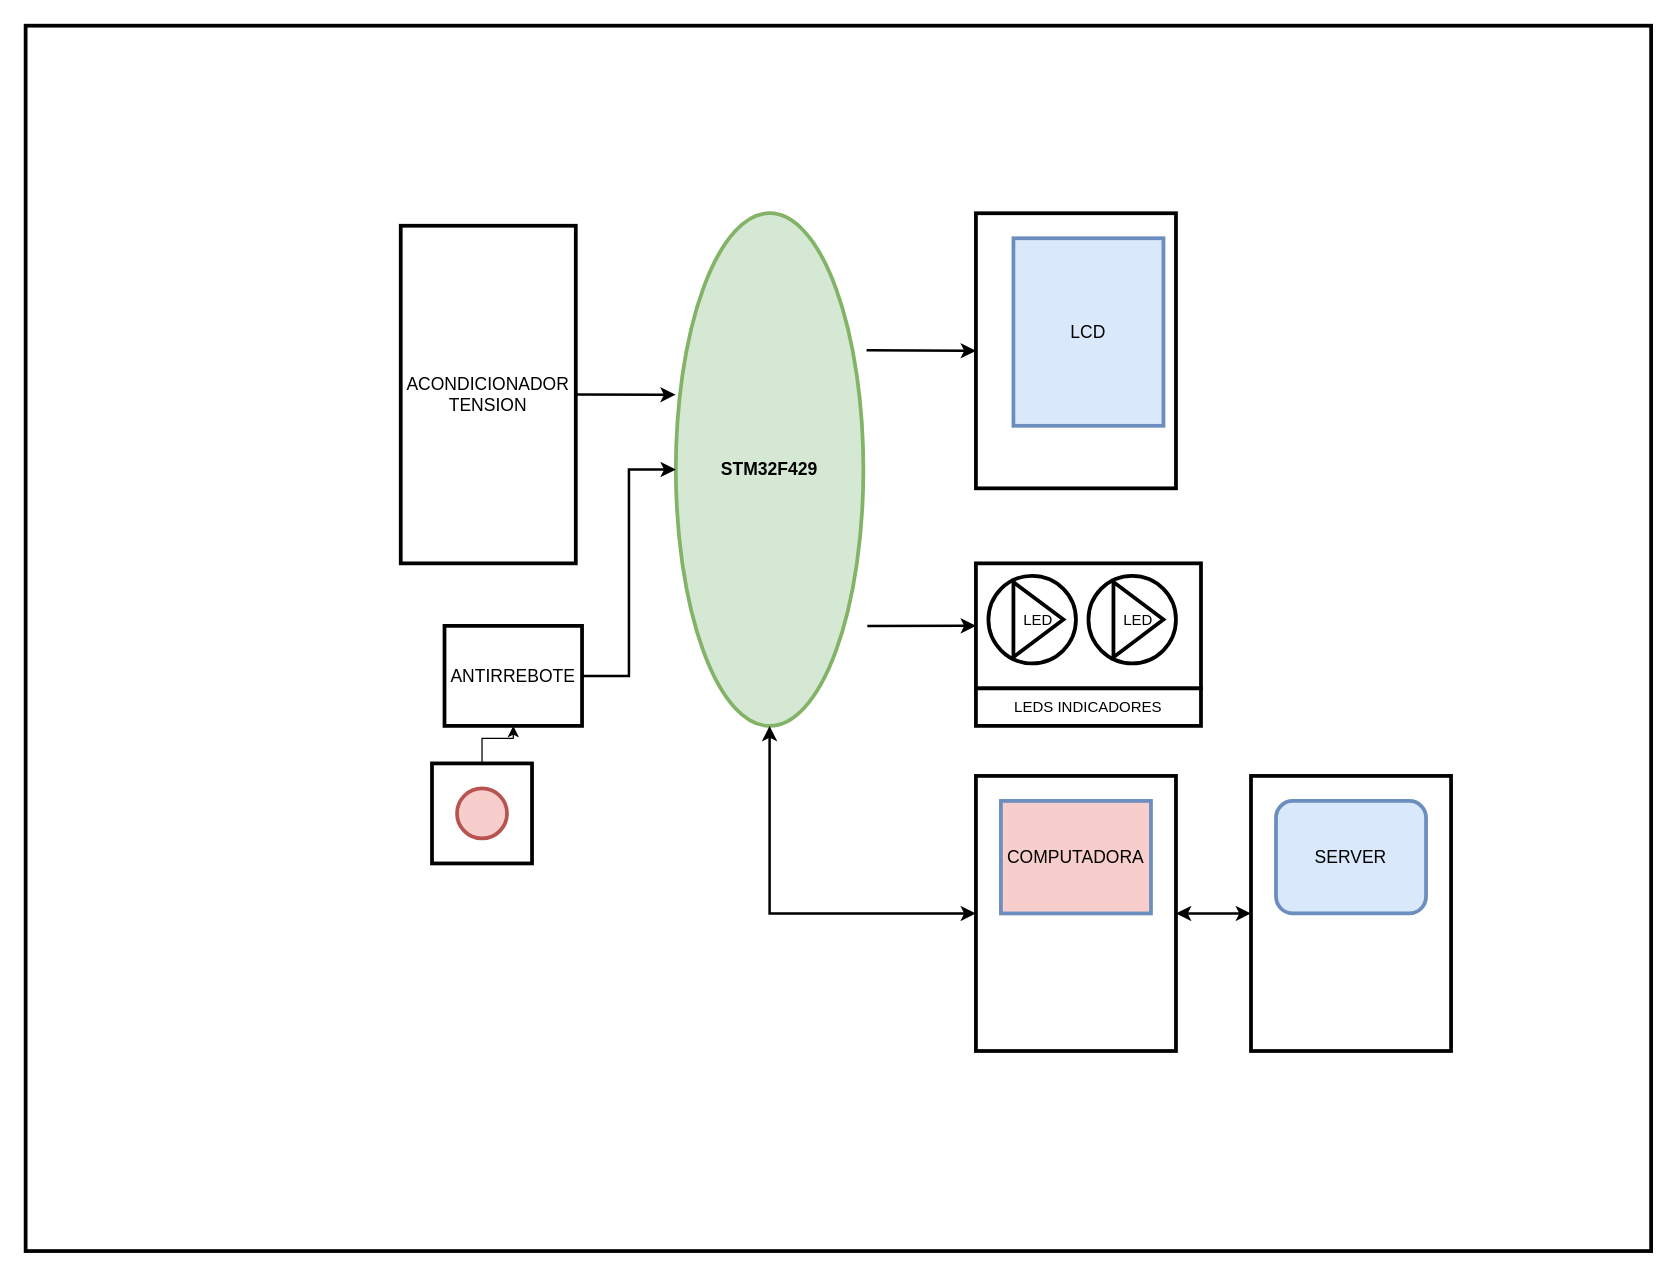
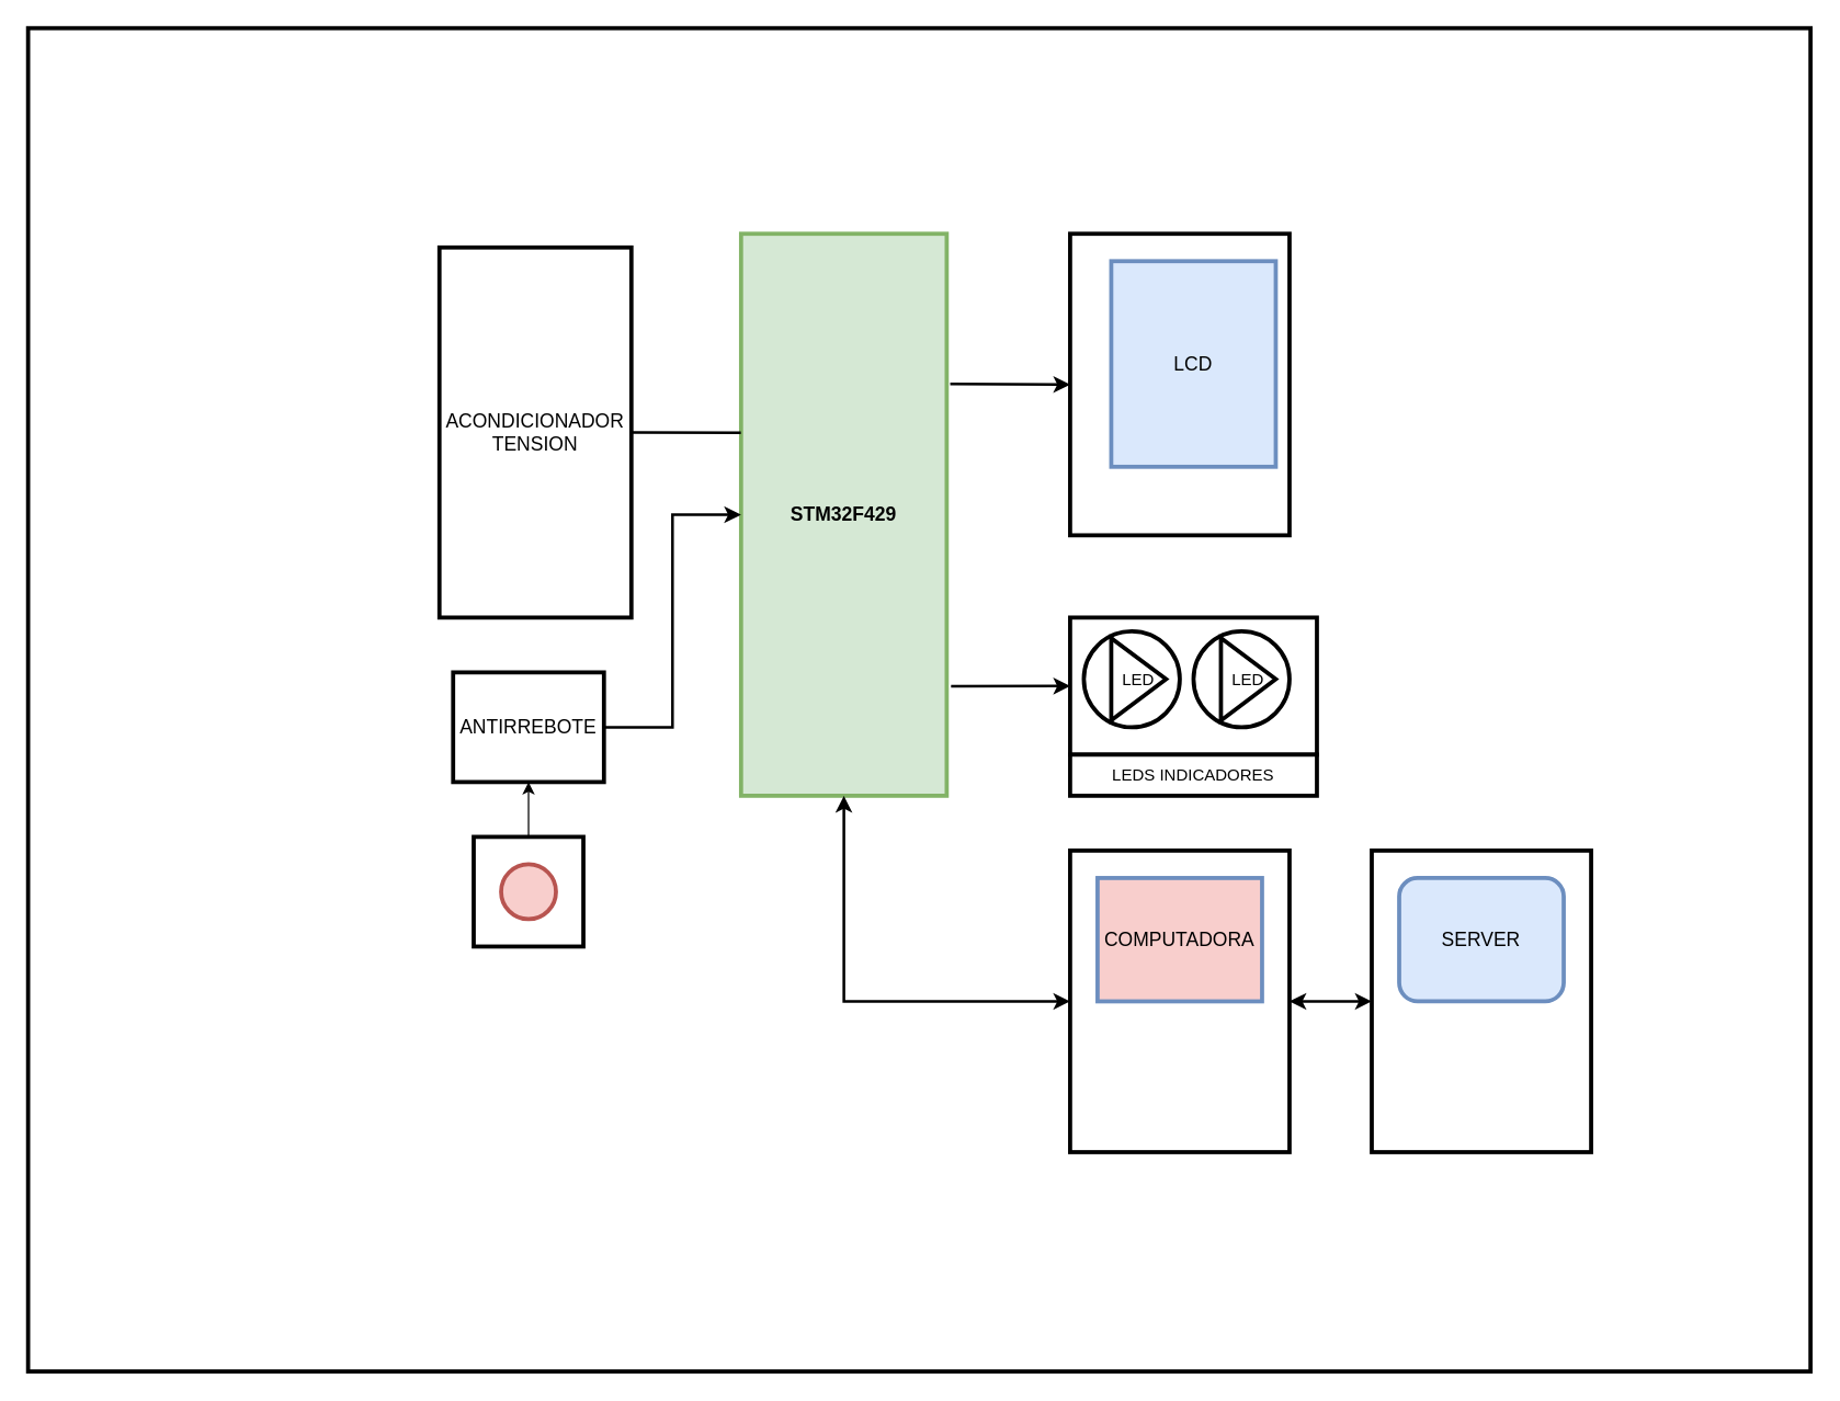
- <mxCell id="10" value="" style="endArrow=classic;html=1;rounded=0;fontSize=14;exitX=1;exitY=0.5;exitDx=0;exitDy=0;entryX=-0.001;entryY=0.354;entryDx=0;entryDy=0;entryPerimeter=0;strokeWidth=2;" parent="1" source="9" target="3" edge="1"><mxGeometry width="50" height="50" relative="1" as="geometry"><mxPoint x="360" y="500" as="sourcePoint" /><mxPoint x="410" y="450" as="targetPoint" /></mxGeometry></mxCell>
+ <mxCell id="10" value="" style="endArrow=none;html=1;rounded=0;fontSize=14;exitX=1;exitY=0.5;exitDx=0;exitDy=0;entryX=-0.001;entryY=0.354;entryDx=0;entryDy=0;entryPerimeter=0;strokeWidth=2;" parent="1" source="9" target="3" edge="1"><mxGeometry width="50" height="50" relative="1" as="geometry"><mxPoint x="360" y="500" as="sourcePoint" /><mxPoint x="410" y="450" as="targetPoint" /></mxGeometry></mxCell>
- <mxCell id="3" value="&lt;font style=&quot;font-size: 14px;&quot;&gt;&lt;b&gt;STM32F429&lt;/b&gt;&lt;/font&gt;" style="ellipse;whiteSpace=wrap;html=1;strokeWidth=3;fillColor=#d5e8d4;strokeColor=#82b366;" parent="1" vertex="1"><mxGeometry x="540" y="170" width="150" height="410" as="geometry" /></mxCell>
+ <mxCell id="3" value="&lt;font style=&quot;font-size: 14px;&quot;&gt;&lt;b&gt;STM32F429&lt;/b&gt;&lt;/font&gt;" style="rounded=0;whiteSpace=wrap;html=1;strokeWidth=3;fillColor=#d5e8d4;strokeColor=#82b366;" parent="1" vertex="1"><mxGeometry x="540" y="170" width="150" height="410" as="geometry" /></mxCell>
- <mxCell id="8" value="ANTIRREBOTE" style="rounded=0;whiteSpace=wrap;html=1;fontSize=14;strokeWidth=3;" parent="1" vertex="1"><mxGeometry x="355" y="500" width="110" height="80" as="geometry" /></mxCell>
+ <mxCell id="8" value="ANTIRREBOTE" style="rounded=0;whiteSpace=wrap;html=1;fontSize=14;strokeWidth=3;" parent="1" vertex="1"><mxGeometry x="330" y="490" width="110" height="80" as="geometry" /></mxCell>
